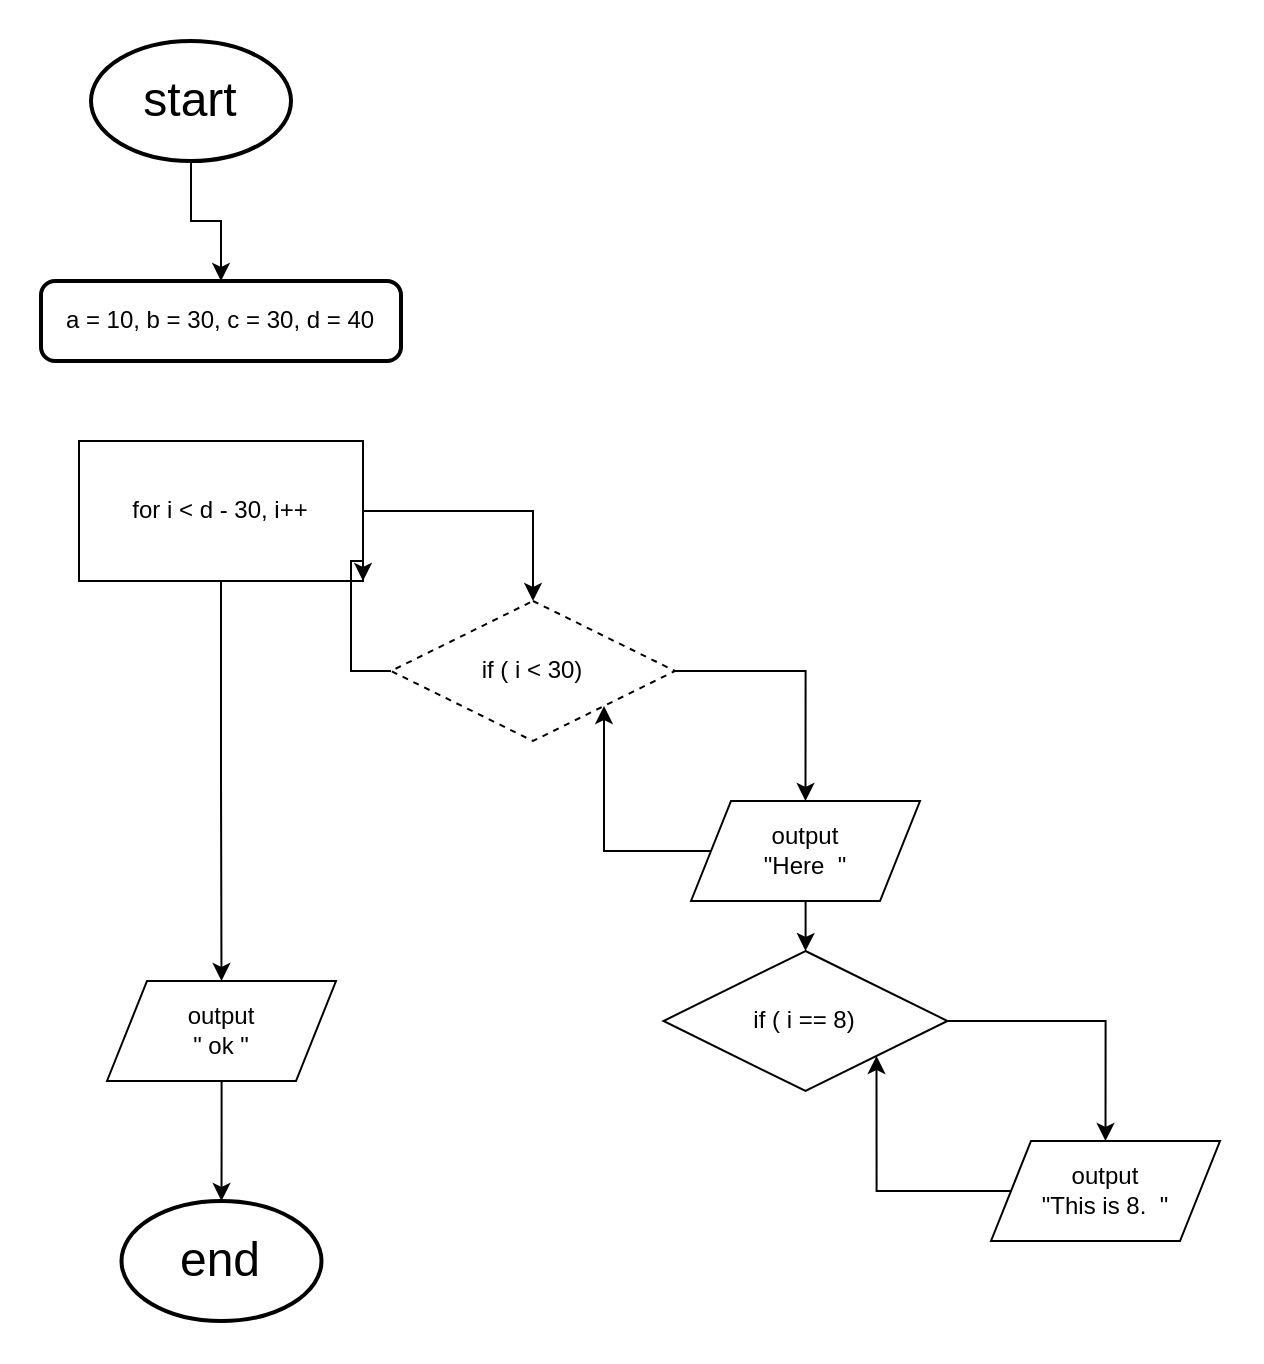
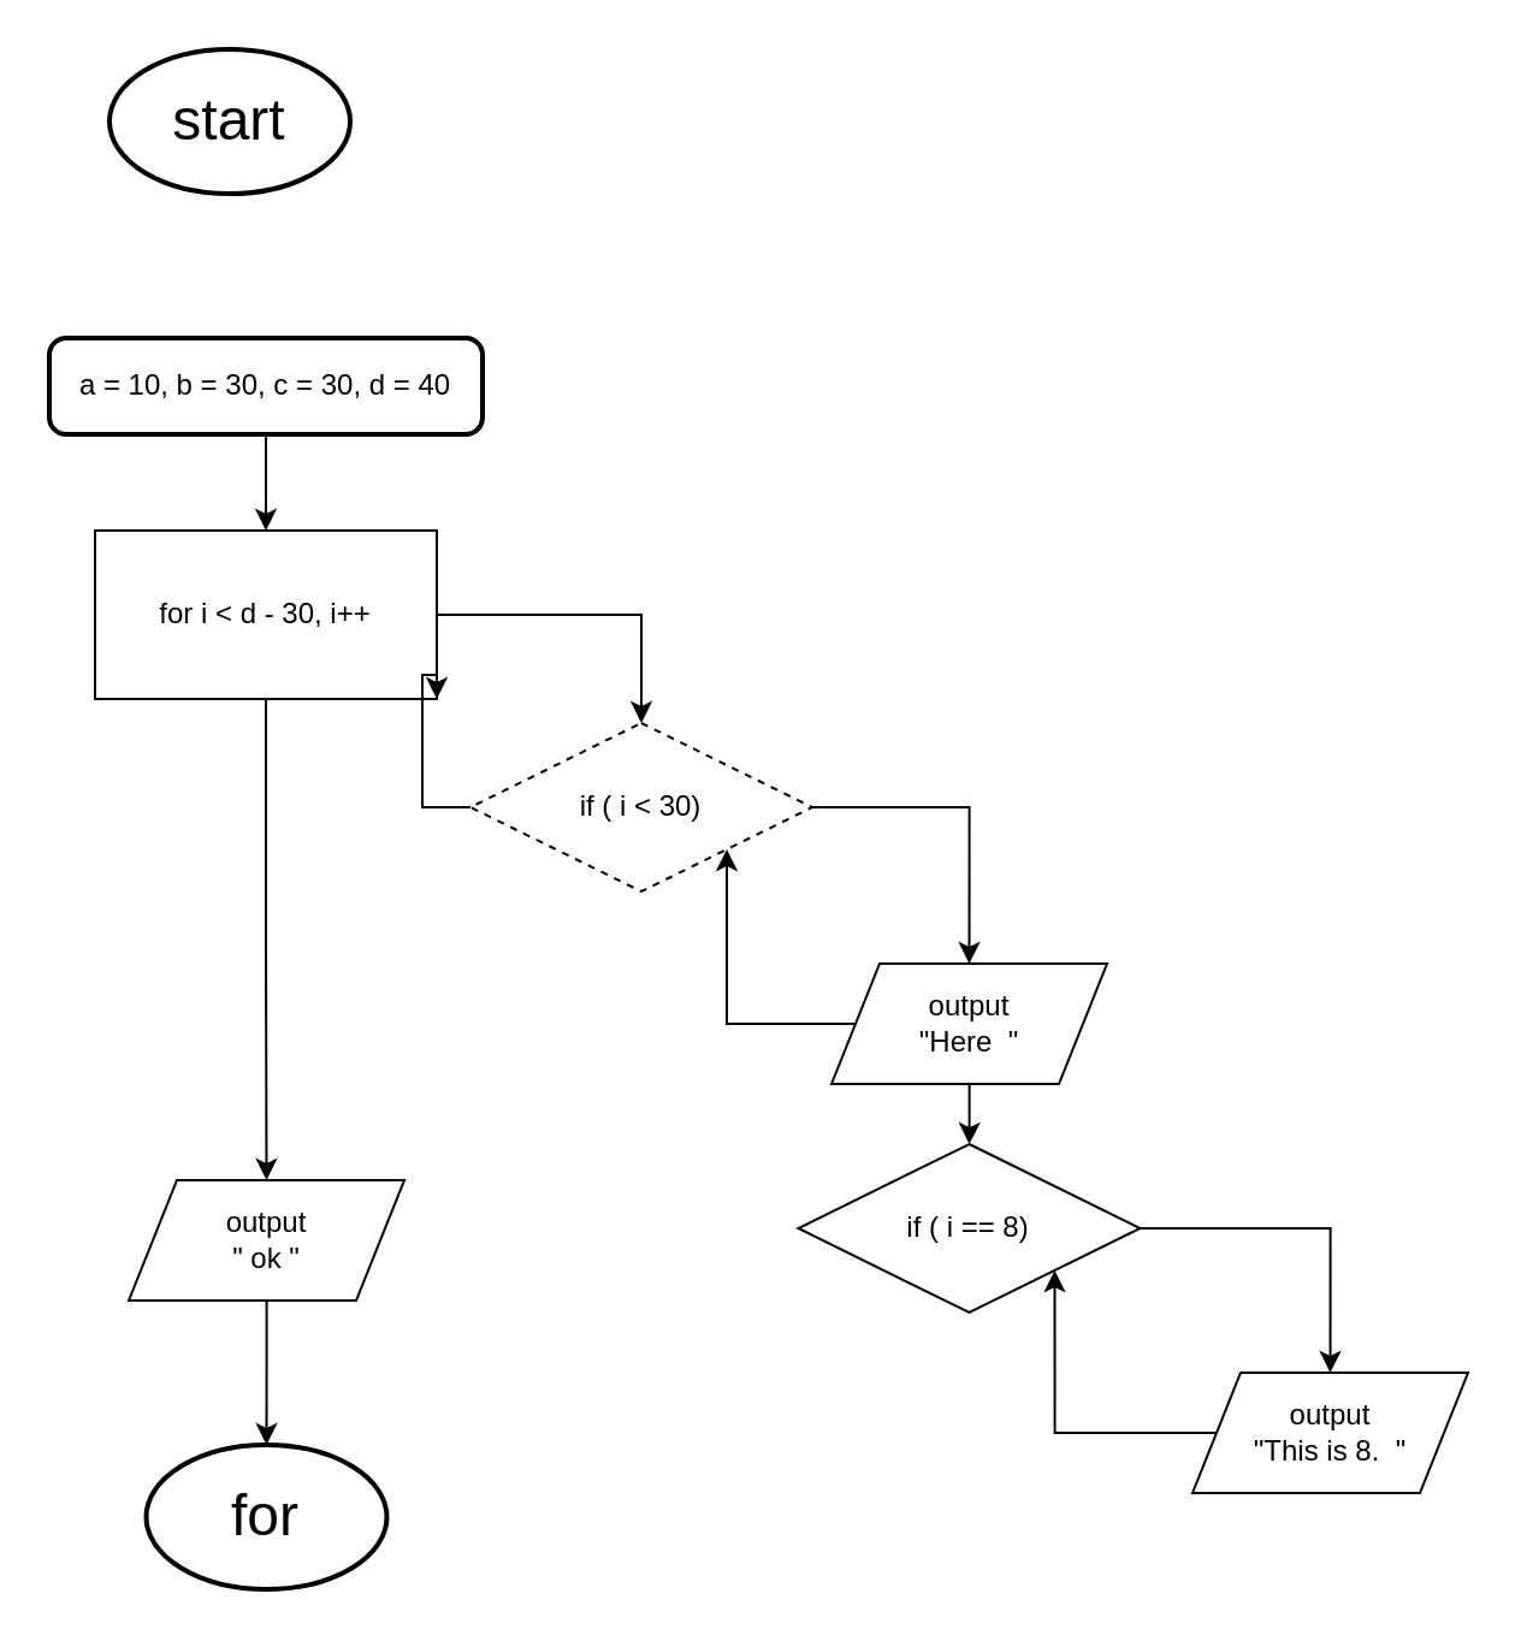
- <mxCell id="2" style="edgeStyle=orthogonalEdgeStyle;rounded=0;orthogonalLoop=1;jettySize=auto;html=1;entryX=0.5;entryY=0;entryDx=0;entryDy=0;" edge="1" parent="1" source="3" target="6"><mxGeometry relative="1" as="geometry" /></mxCell>
+ <mxCell id="5" style="edgeStyle=orthogonalEdgeStyle;rounded=0;orthogonalLoop=1;jettySize=auto;html=1;entryX=0.5;entryY=0;entryDx=0;entryDy=0;" edge="1" parent="1" source="6" target="9"><mxGeometry relative="1" as="geometry" /></mxCell>
- <mxCell id="4" value="&lt;font style=&quot;font-size: 24px;&quot;&gt;end&lt;/font&gt;" style="strokeWidth=2;html=1;shape=mxgraph.flowchart.start_1;whiteSpace=wrap;" vertex="1" parent="1"><mxGeometry x="60.25" y="600" width="100" height="60" as="geometry" /></mxCell>
+ <mxCell id="4" value="&lt;font style=&quot;font-size: 24px;&quot;&gt;for&lt;/font&gt;" style="strokeWidth=2;html=1;shape=mxgraph.flowchart.start_1;whiteSpace=wrap;" vertex="1" parent="1"><mxGeometry x="60.25" y="600" width="100" height="60" as="geometry" /></mxCell>
